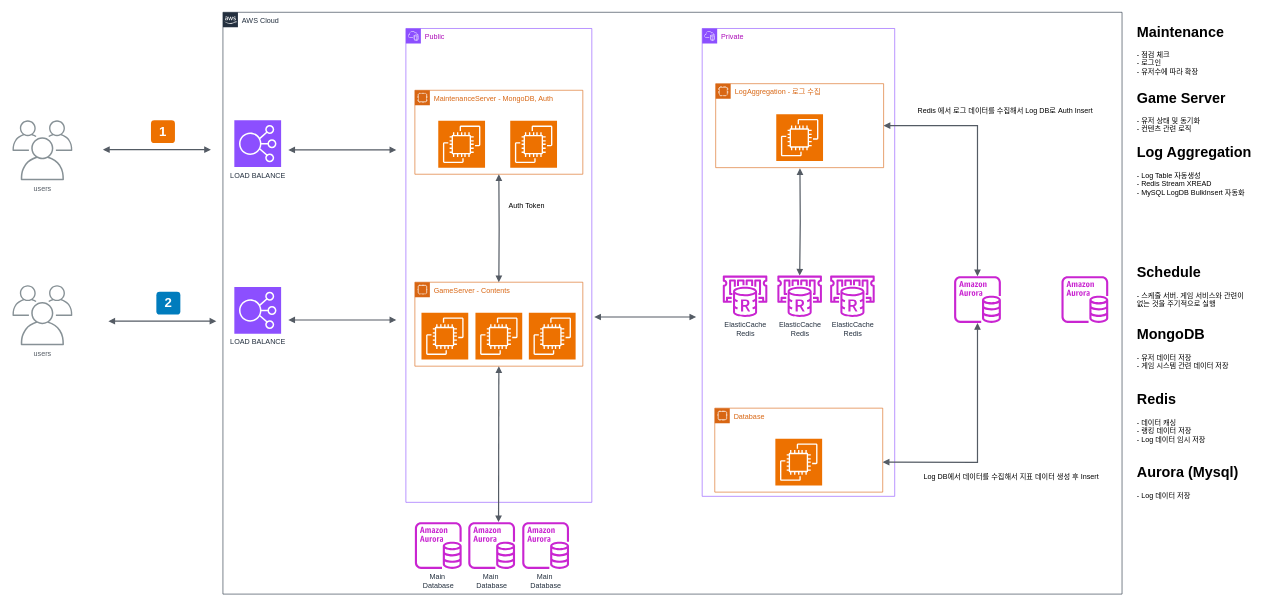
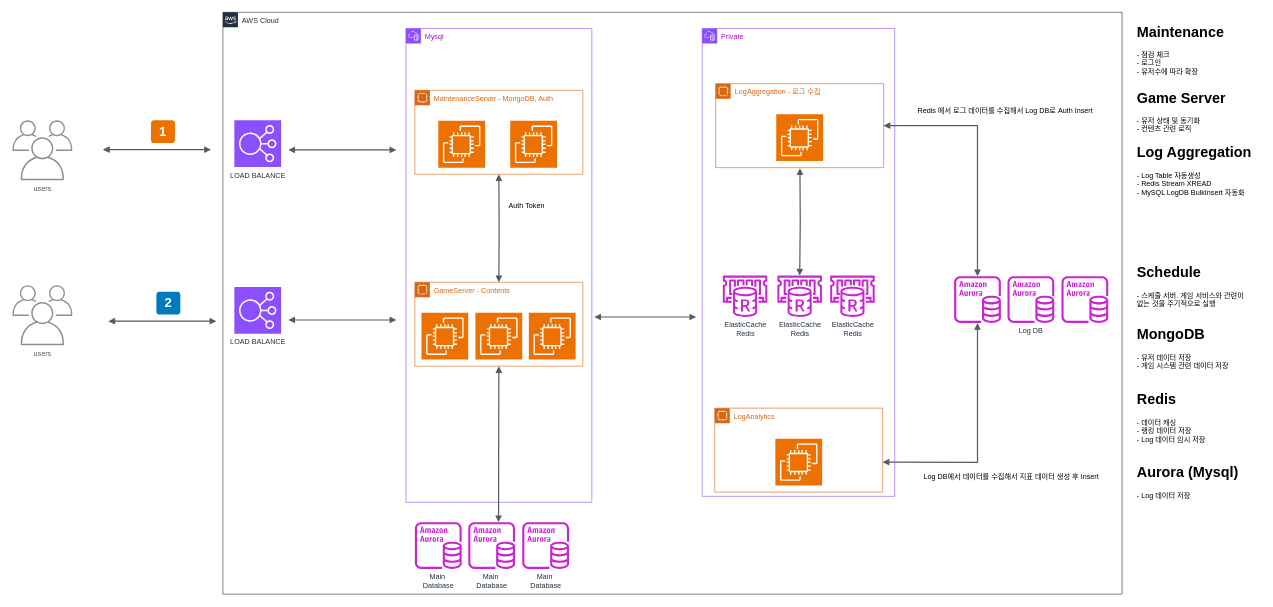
- <mxCell id="2" value="&lt;font color=&quot;#ac0bb8&quot;&gt;Public&lt;/font&gt;" style="points=[[0,0],[0.25,0],[0.5,0],[0.75,0],[1,0],[1,0.25],[1,0.5],[1,0.75],[1,1],[0.75,1],[0.5,1],[0.25,1],[0,1],[0,0.75],[0,0.5],[0,0.25]];outlineConnect=0;gradientColor=none;html=1;whiteSpace=wrap;fontSize=12;fontStyle=0;container=1;pointerEvents=0;collapsible=0;recursiveResize=0;shape=mxgraph.aws4.group;grIcon=mxgraph.aws4.group_vpc2;strokeColor=#8C4FFF;fillColor=none;verticalAlign=top;align=left;spacingLeft=30;fontColor=#AAB7B8;dashed=0;" parent="1" vertex="1"><mxGeometry x="676" y="47" width="310" height="790" as="geometry" /></mxCell>
+ <mxCell id="2" value="&lt;font color=&quot;#ac0bb8&quot;&gt;Mysql&lt;/font&gt;" style="points=[[0,0],[0.25,0],[0.5,0],[0.75,0],[1,0],[1,0.25],[1,0.5],[1,0.75],[1,1],[0.75,1],[0.5,1],[0.25,1],[0,1],[0,0.75],[0,0.5],[0,0.25]];outlineConnect=0;gradientColor=none;html=1;whiteSpace=wrap;fontSize=12;fontStyle=0;container=1;pointerEvents=0;collapsible=0;recursiveResize=0;shape=mxgraph.aws4.group;grIcon=mxgraph.aws4.group_vpc2;strokeColor=#8C4FFF;fillColor=none;verticalAlign=top;align=left;spacingLeft=30;fontColor=#AAB7B8;dashed=0;" parent="1" vertex="1"><mxGeometry x="676" y="47" width="310" height="790" as="geometry" /></mxCell>
+ <mxCell id="45" value="&lt;div&gt;Log DB&lt;/div&gt;&lt;div&gt;&lt;br&gt;&lt;/div&gt;" style="sketch=0;outlineConnect=0;fontColor=#232F3E;gradientColor=none;fillColor=#C925D1;strokeColor=none;dashed=0;verticalLabelPosition=bottom;verticalAlign=top;align=center;html=1;fontSize=12;fontStyle=0;aspect=fixed;pointerEvents=1;shape=mxgraph.aws4.aurora_instance;" parent="1" vertex="1"><mxGeometry x="1679" y="460" width="78" height="78" as="geometry" /></mxCell>
- <mxCell id="28" value="Database" style="points=[[0,0],[0.25,0],[0.5,0],[0.75,0],[1,0],[1,0.25],[1,0.5],[1,0.75],[1,1],[0.75,1],[0.5,1],[0.25,1],[0,1],[0,0.75],[0,0.5],[0,0.25]];outlineConnect=0;gradientColor=none;html=1;whiteSpace=wrap;fontSize=12;fontStyle=0;container=1;pointerEvents=0;collapsible=0;recursiveResize=0;shape=mxgraph.aws4.group;grIcon=mxgraph.aws4.group_ec2_instance_contents;strokeColor=#D86613;fillColor=none;verticalAlign=top;align=left;spacingLeft=30;fontColor=#D86613;dashed=0;" parent="10" vertex="1"><mxGeometry x="820" y="660" width="280" height="140" as="geometry" /></mxCell>
+ <mxCell id="28" value="LogAnalytics" style="points=[[0,0],[0.25,0],[0.5,0],[0.75,0],[1,0],[1,0.25],[1,0.5],[1,0.75],[1,1],[0.75,1],[0.5,1],[0.25,1],[0,1],[0,0.75],[0,0.5],[0,0.25]];outlineConnect=0;gradientColor=none;html=1;whiteSpace=wrap;fontSize=12;fontStyle=0;container=1;pointerEvents=0;collapsible=0;recursiveResize=0;shape=mxgraph.aws4.group;grIcon=mxgraph.aws4.group_ec2_instance_contents;strokeColor=#D86613;fillColor=none;verticalAlign=top;align=left;spacingLeft=30;fontColor=#D86613;dashed=0;" parent="10" vertex="1"><mxGeometry x="820" y="660" width="280" height="140" as="geometry" /></mxCell>
